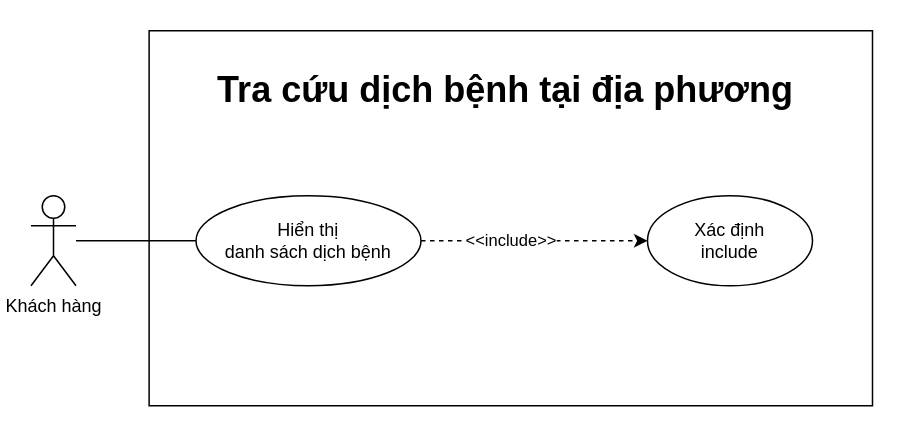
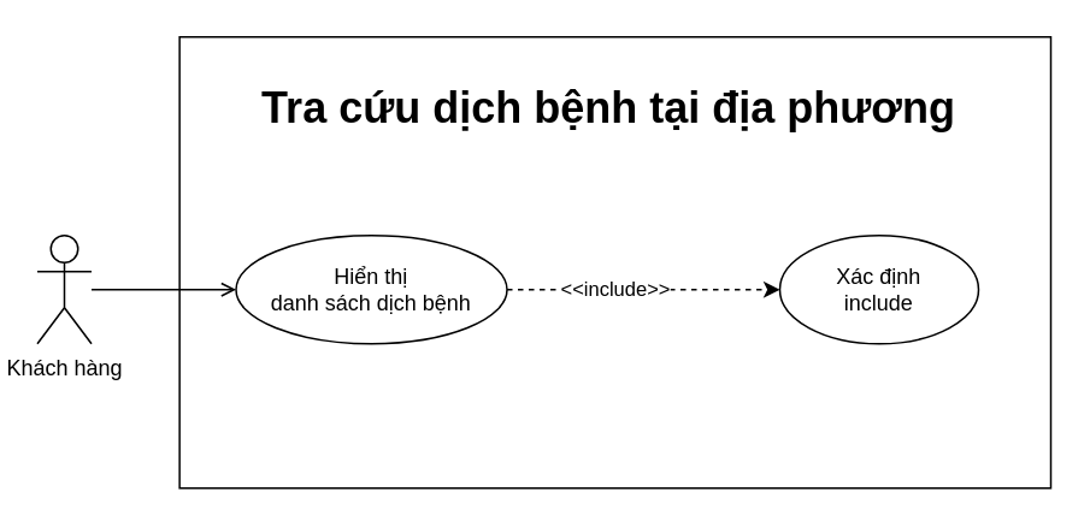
- <mxCell id="7" value="" style="endArrow=none;html=1;entryX=0;entryY=0.5;entryDx=0;entryDy=0;" parent="1" source="3" target="4" edge="1"><mxGeometry width="50" height="50" relative="1" as="geometry"><mxPoint x="140" y="40" as="sourcePoint" /><mxPoint x="190" y="-10" as="targetPoint" /></mxGeometry></mxCell>
+ <mxCell id="7" value="" style="endArrow=open;html=1;entryX=0;entryY=0.5;entryDx=0;entryDy=0;" parent="1" source="3" target="4" edge="1"><mxGeometry width="50" height="50" relative="1" as="geometry"><mxPoint x="140" y="40" as="sourcePoint" /><mxPoint x="190" y="-10" as="targetPoint" /></mxGeometry></mxCell>
